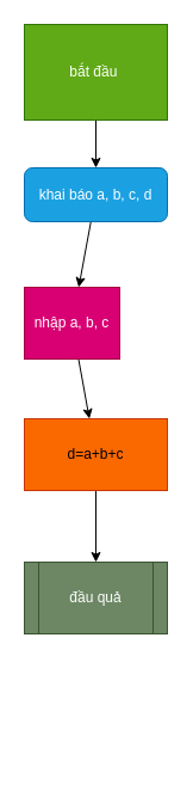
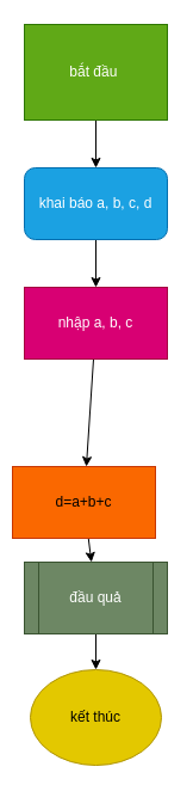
- <mxCell id="7" value="khai báo a, b, c, d" style="rounded=1;whiteSpace=wrap;html=1;fillColor=#1ba1e2;fontColor=#ffffff;strokeColor=#006EAF;" vertex="1" parent="1"><mxGeometry x="20" y="140" width="120" height="45" as="geometry" /></mxCell>
+ <mxCell id="7" value="khai báo a, b, c, d" style="rounded=1;whiteSpace=wrap;html=1;fillColor=#1ba1e2;fontColor=#ffffff;strokeColor=#006EAF;" vertex="1" parent="1"><mxGeometry x="20" y="140" width="120" height="60" as="geometry" /></mxCell>
- <mxCell id="3" value="nhập a, b, c" style="rounded=0;whiteSpace=wrap;html=1;fillColor=#d80073;fontColor=#ffffff;strokeColor=#A50040;" vertex="1" parent="1"><mxGeometry x="20" y="240" width="80" height="60" as="geometry" /></mxCell>
+ <mxCell id="3" value="nhập a, b, c" style="rounded=0;whiteSpace=wrap;html=1;fillColor=#d80073;fontColor=#ffffff;strokeColor=#A50040;" vertex="1" parent="1"><mxGeometry x="20" y="240" width="120" height="60" as="geometry" /></mxCell>
- <mxCell id="9" value="d=a+b+c" style="rounded=0;whiteSpace=wrap;html=1;fillColor=#fa6800;fontColor=#000000;strokeColor=#C73500;" vertex="1" parent="1"><mxGeometry x="20" y="350" width="120" height="60" as="geometry" /></mxCell>
+ <mxCell id="9" value="d=a+b+c" style="rounded=0;whiteSpace=wrap;html=1;fillColor=#fa6800;fontColor=#000000;strokeColor=#C73500;" vertex="1" parent="1"><mxGeometry x="10" y="390" width="120" height="60" as="geometry" /></mxCell>
+ <mxCell id="10" value="" style="edgeStyle=none;html=1;" edge="1" parent="1" source="11" target="12"><mxGeometry relative="1" as="geometry" /></mxCell>
+ <mxCell id="12" value="kết thúc" style="ellipse;whiteSpace=wrap;html=1;fillColor=#e3c800;fontColor=#000000;strokeColor=#B09500;" vertex="1" parent="1"><mxGeometry x="25" y="560" width="110" height="80" as="geometry" /></mxCell>
